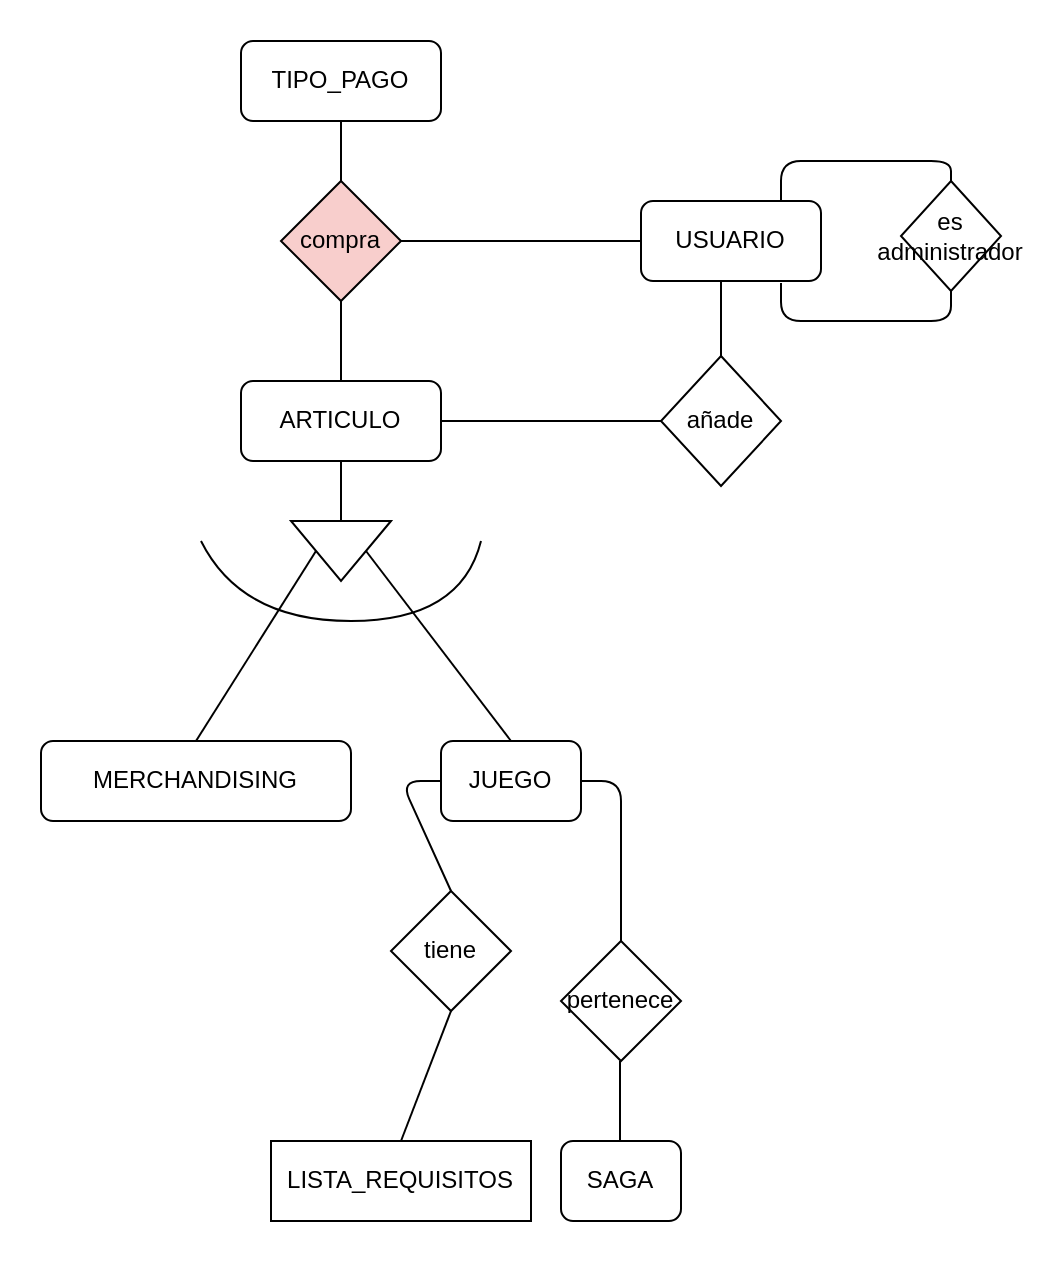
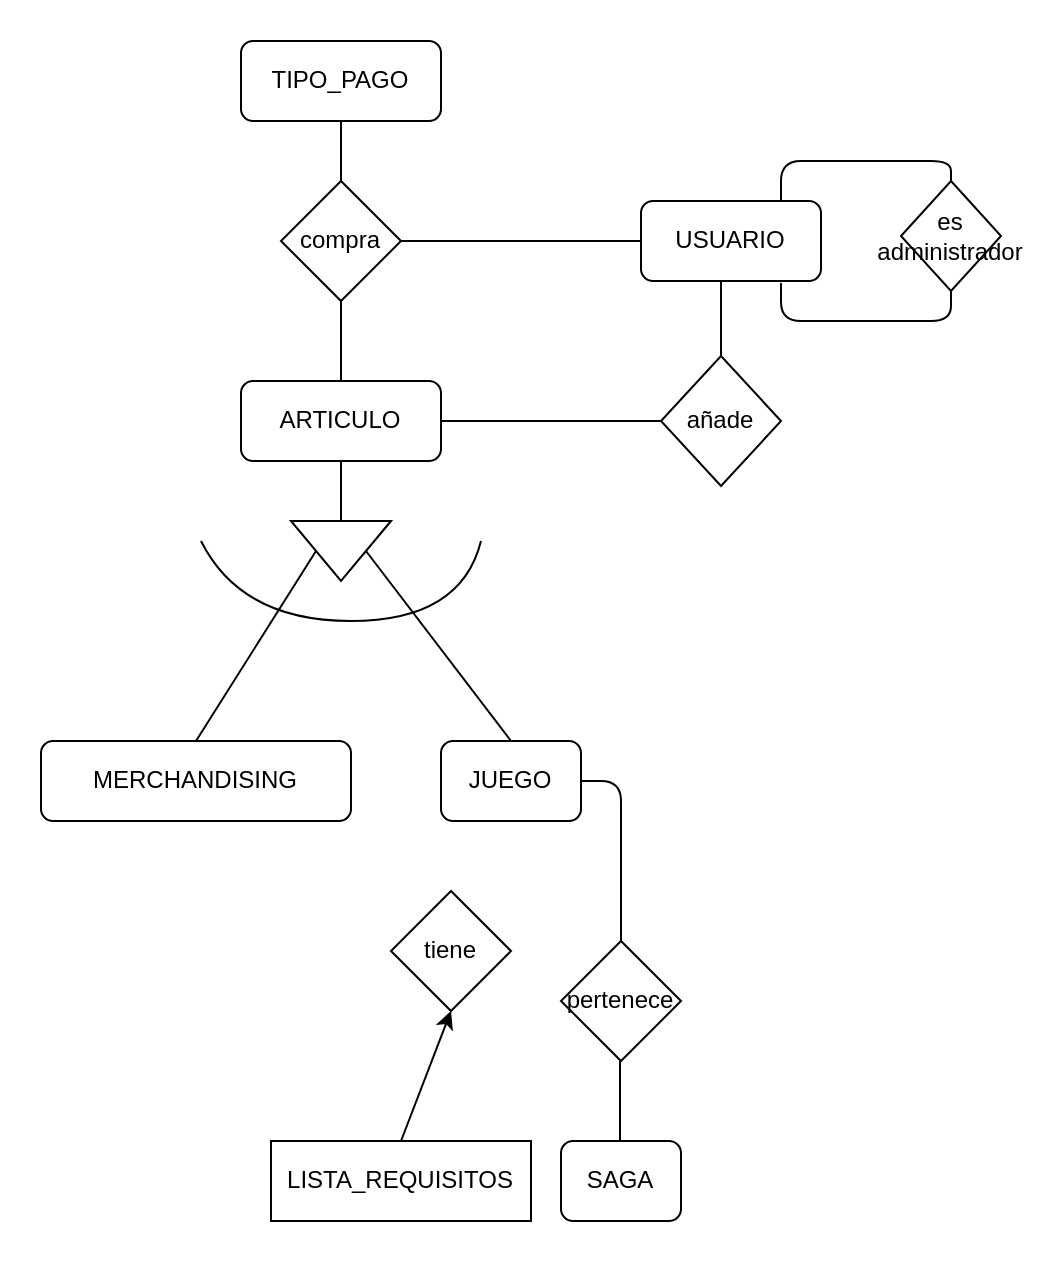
- <mxCell id="14" value="compra" style="rhombus;whiteSpace=wrap;html=1;fillColor=#f8cecc;" parent="1" vertex="1"><mxGeometry x="140" y="90" width="60" height="60" as="geometry" /></mxCell>
+ <mxCell id="14" value="compra" style="rhombus;whiteSpace=wrap;html=1;" parent="1" vertex="1"><mxGeometry x="140" y="90" width="60" height="60" as="geometry" /></mxCell>
- <mxCell id="21" value="" style="endArrow=none;html=1;exitX=0.5;exitY=0;exitDx=0;exitDy=0;entryX=0;entryY=0.5;entryDx=0;entryDy=0;" parent="1" source="18" target="7" edge="1"><mxGeometry width="50" height="50" relative="1" as="geometry"><mxPoint x="220" y="470" as="sourcePoint" /><mxPoint x="210" y="390" as="targetPoint" /><Array as="points"><mxPoint x="200" y="390" /></Array></mxGeometry></mxCell>
- <mxCell id="23" value="" style="endArrow=none;html=1;exitX=0.5;exitY=0;exitDx=0;exitDy=0;entryX=0.5;entryY=1;entryDx=0;entryDy=0;" parent="1" source="19" target="18" edge="1"><mxGeometry width="50" height="50" relative="1" as="geometry"><mxPoint x="200" y="565" as="sourcePoint" /><mxPoint x="250" y="515" as="targetPoint" /></mxGeometry></mxCell>
+ <mxCell id="23" value="" style="endArrow=classic;html=1;exitX=0.5;exitY=0;exitDx=0;exitDy=0;entryX=0.5;entryY=1;entryDx=0;entryDy=0;" parent="1" source="19" target="18" edge="1"><mxGeometry width="50" height="50" relative="1" as="geometry"><mxPoint x="200" y="565" as="sourcePoint" /><mxPoint x="250" y="515" as="targetPoint" /></mxGeometry></mxCell>
